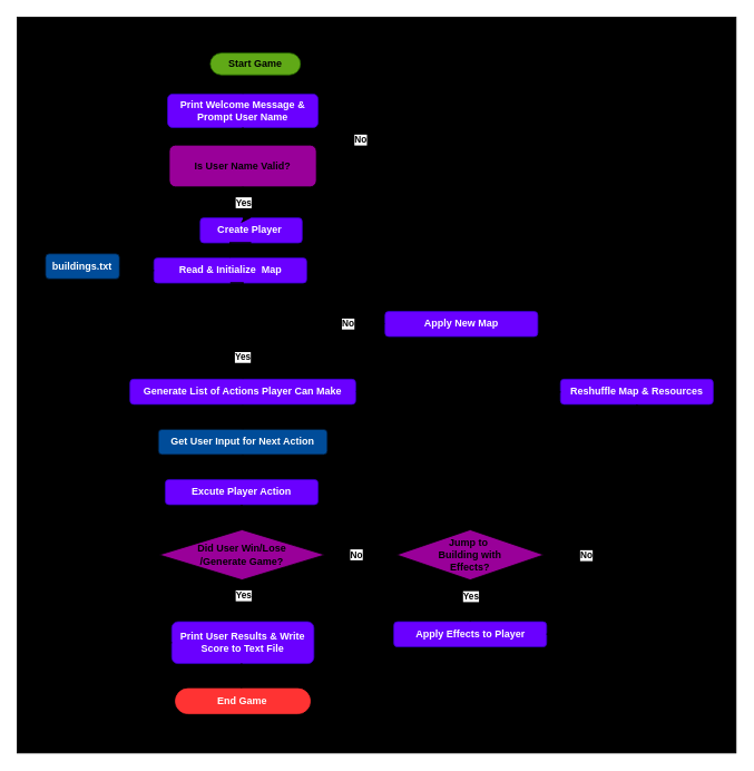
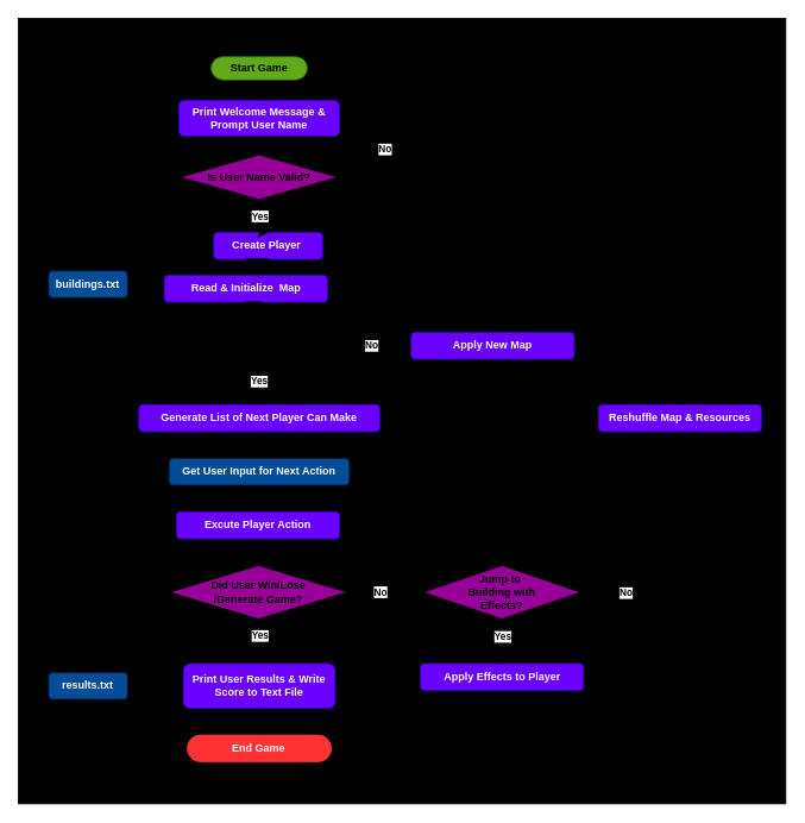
- <mxCell id="16" value="&lt;b&gt;&lt;font color=&quot;#000000&quot;&gt;Start Game&lt;/font&gt;&lt;/b&gt;" style="rounded=1;whiteSpace=wrap;html=1;fillColor=#60a917;fontColor=#ffffff;strokeColor=#2D7600;arcSize=50;" vertex="1" parent="1"><mxGeometry x="251.17" y="63" width="107.67" height="26" as="geometry" /></mxCell>
+ <mxCell id="16" value="&lt;b&gt;&lt;font color=&quot;#000000&quot;&gt;Start Game&lt;/font&gt;&lt;/b&gt;" style="rounded=1;whiteSpace=wrap;html=1;fillColor=#60a917;fontColor=#ffffff;strokeColor=#2D7600;arcSize=50;" vertex="1" parent="1"><mxGeometry x="236.17" y="63" width="107.67" height="26" as="geometry" /></mxCell>
- <mxCell id="4" value="Is User Name Valid?" style="whiteSpace=wrap;html=1;fillColor=#990099;fontStyle=1;rounded=1;" vertex="1" parent="1"><mxGeometry x="202" y="173" width="176" height="50" as="geometry" /></mxCell>
+ <mxCell id="4" value="Is User Name Valid?" style="rhombus;whiteSpace=wrap;html=1;fillColor=#990099;fontStyle=1" vertex="1" parent="1"><mxGeometry x="202" y="173" width="176" height="50" as="geometry" /></mxCell>
- <mxCell id="7" value="&lt;b&gt;Generate List of Actions Player Can Make&lt;/b&gt;" style="rounded=1;whiteSpace=wrap;html=1;fillColor=#6a00ff;fontColor=#ffffff;strokeColor=#3700CC;" vertex="1" parent="1"><mxGeometry x="155" y="453" width="270" height="30" as="geometry" /></mxCell>
+ <mxCell id="7" value="&lt;b&gt;Generate List of Next Player Can Make&lt;/b&gt;" style="rounded=1;whiteSpace=wrap;html=1;fillColor=#6a00ff;fontColor=#ffffff;strokeColor=#3700CC;" vertex="1" parent="1"><mxGeometry x="155" y="453" width="270" height="30" as="geometry" /></mxCell>
+ <mxCell id="40" value="&lt;b&gt;results.txt&lt;/b&gt;" style="rounded=1;whiteSpace=wrap;html=1;fillColor=#004C99;fontColor=#ffffff;strokeColor=#001933;" vertex="1" parent="1"><mxGeometry x="54" y="753" width="88.38" height="30" as="geometry" /></mxCell>
